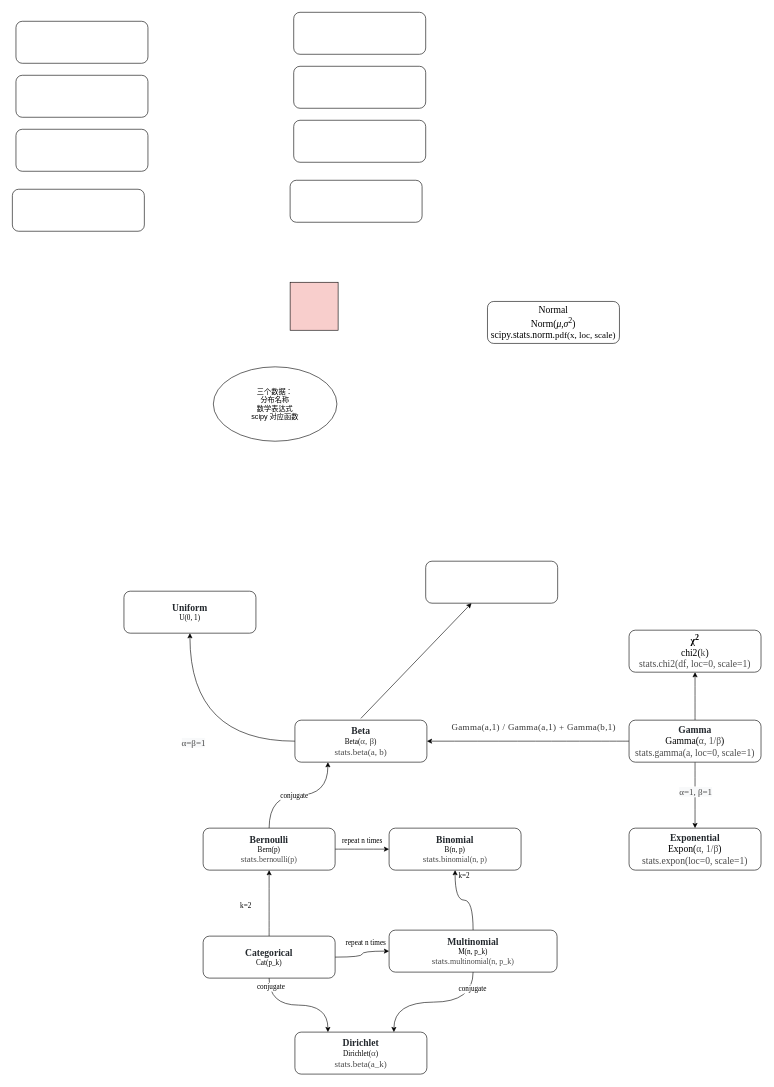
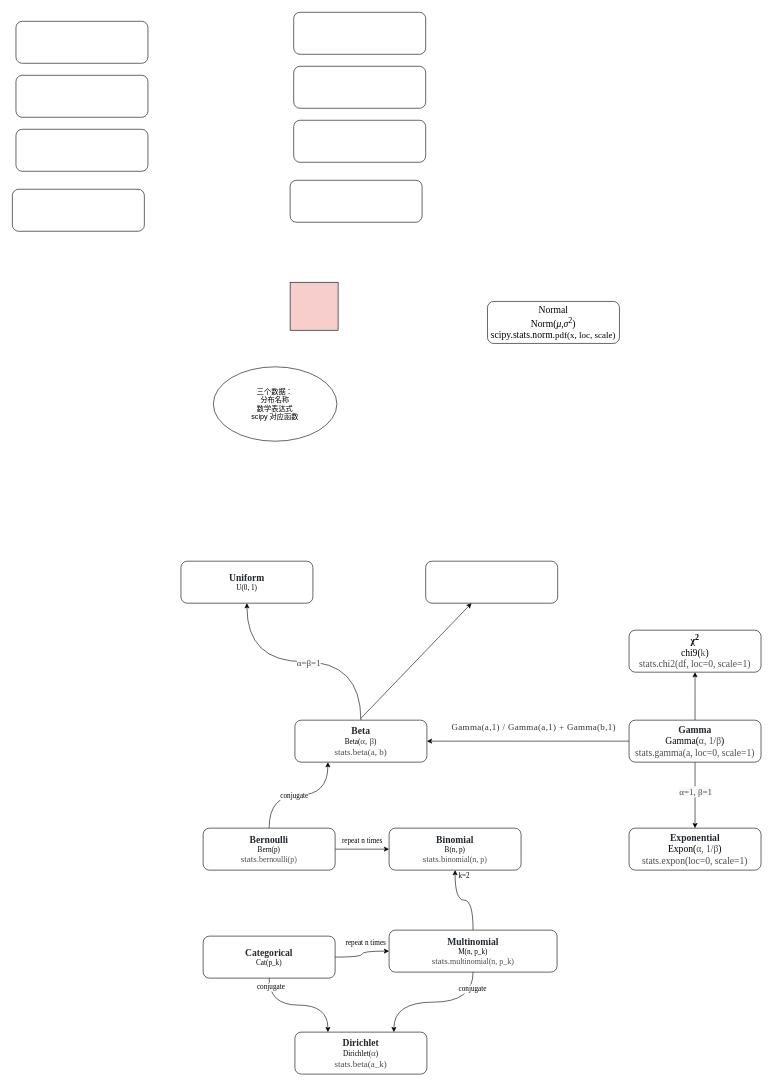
- <mxCell id="2" value="&lt;span style=&quot;box-sizing: border-box ; font-weight: 600 ; color: rgb(36 , 41 , 46) ; font-size: 16px ; background-color: rgb(255 , 255 , 255)&quot;&gt;Uniform&lt;/span&gt;&lt;br&gt;U(0, 1)" style="rounded=1;whiteSpace=wrap;html=1;fontFamily=Times New Roman;align=center;verticalAlign=middle;" vertex="1" parent="1"><mxGeometry x="206" y="985" width="220" height="70" as="geometry" /></mxCell>
+ <mxCell id="2" value="&lt;span style=&quot;box-sizing: border-box ; font-weight: 600 ; color: rgb(36 , 41 , 46) ; font-size: 16px ; background-color: rgb(255 , 255 , 255)&quot;&gt;Uniform&lt;/span&gt;&lt;br&gt;U(0, 1)" style="rounded=1;whiteSpace=wrap;html=1;fontFamily=Times New Roman;align=center;verticalAlign=middle;" vertex="1" parent="1"><mxGeometry x="301" y="935" width="220" height="70" as="geometry" /></mxCell>
- <mxCell id="31" value="&lt;font style=&quot;font-size: 16px&quot;&gt;&lt;font style=&quot;font-size: 16px&quot;&gt;&lt;span style=&quot;background-color: rgb(255 , 255 , 255)&quot;&gt;&lt;b&gt;χ&lt;sup&gt;2&lt;/sup&gt;&lt;/b&gt;&lt;/span&gt;&lt;br&gt;&lt;span style=&quot;background-color: rgb(255 , 255 , 255)&quot;&gt;chi2&lt;/span&gt;(&lt;span style=&quot;color: rgb(74 , 74 , 74)&quot;&gt;k&lt;/span&gt;)&lt;br&gt;&lt;/font&gt;&lt;span class=&quot;sig-prename descclassname&quot; style=&quot;box-sizing: border-box ; background-color: transparent ; color: rgb(74 , 74 , 74)&quot;&gt;&lt;font style=&quot;font-size: 16px&quot;&gt;stats.chi2(df, loc=0, scale=&lt;/font&gt;1)&lt;/span&gt;&lt;/font&gt;" style="rounded=1;whiteSpace=wrap;html=1;fontFamily=Times New Roman;align=center;verticalAlign=middle;" vertex="1" parent="1"><mxGeometry x="1048" y="1050" width="220" height="70" as="geometry" /></mxCell>
+ <mxCell id="31" value="&lt;font style=&quot;font-size: 16px&quot;&gt;&lt;font style=&quot;font-size: 16px&quot;&gt;&lt;span style=&quot;background-color: rgb(255 , 255 , 255)&quot;&gt;&lt;b&gt;χ&lt;sup&gt;2&lt;/sup&gt;&lt;/b&gt;&lt;/span&gt;&lt;br&gt;&lt;span style=&quot;background-color: rgb(255 , 255 , 255)&quot;&gt;chi9&lt;/span&gt;(&lt;span style=&quot;color: rgb(74 , 74 , 74)&quot;&gt;k&lt;/span&gt;)&lt;br&gt;&lt;/font&gt;&lt;span class=&quot;sig-prename descclassname&quot; style=&quot;box-sizing: border-box ; background-color: transparent ; color: rgb(74 , 74 , 74)&quot;&gt;&lt;font style=&quot;font-size: 16px&quot;&gt;stats.chi2(df, loc=0, scale=&lt;/font&gt;1)&lt;/span&gt;&lt;/font&gt;" style="rounded=1;whiteSpace=wrap;html=1;fontFamily=Times New Roman;align=center;verticalAlign=middle;" vertex="1" parent="1"><mxGeometry x="1048" y="1050" width="220" height="70" as="geometry" /></mxCell>
- <mxCell id="9" value="" style="edgeStyle=orthogonalEdgeStyle;rounded=0;orthogonalLoop=1;jettySize=auto;html=1;fontFamily=Times New Roman;align=center;verticalAlign=middle;fontSize=12;curved=1;" edge="1" parent="1" source="15" target="7"><mxGeometry relative="1" as="geometry" /></mxCell>
- <mxCell id="10" value="k=2" style="edgeLabel;html=1;align=center;verticalAlign=middle;resizable=0;points=[];fontFamily=Times New Roman;fontSize=12;" vertex="1" connectable="0" parent="9"><mxGeometry x="-0.235" y="-1" relative="1" as="geometry"><mxPoint x="-41" y="-9" as="offset" /></mxGeometry></mxCell>
